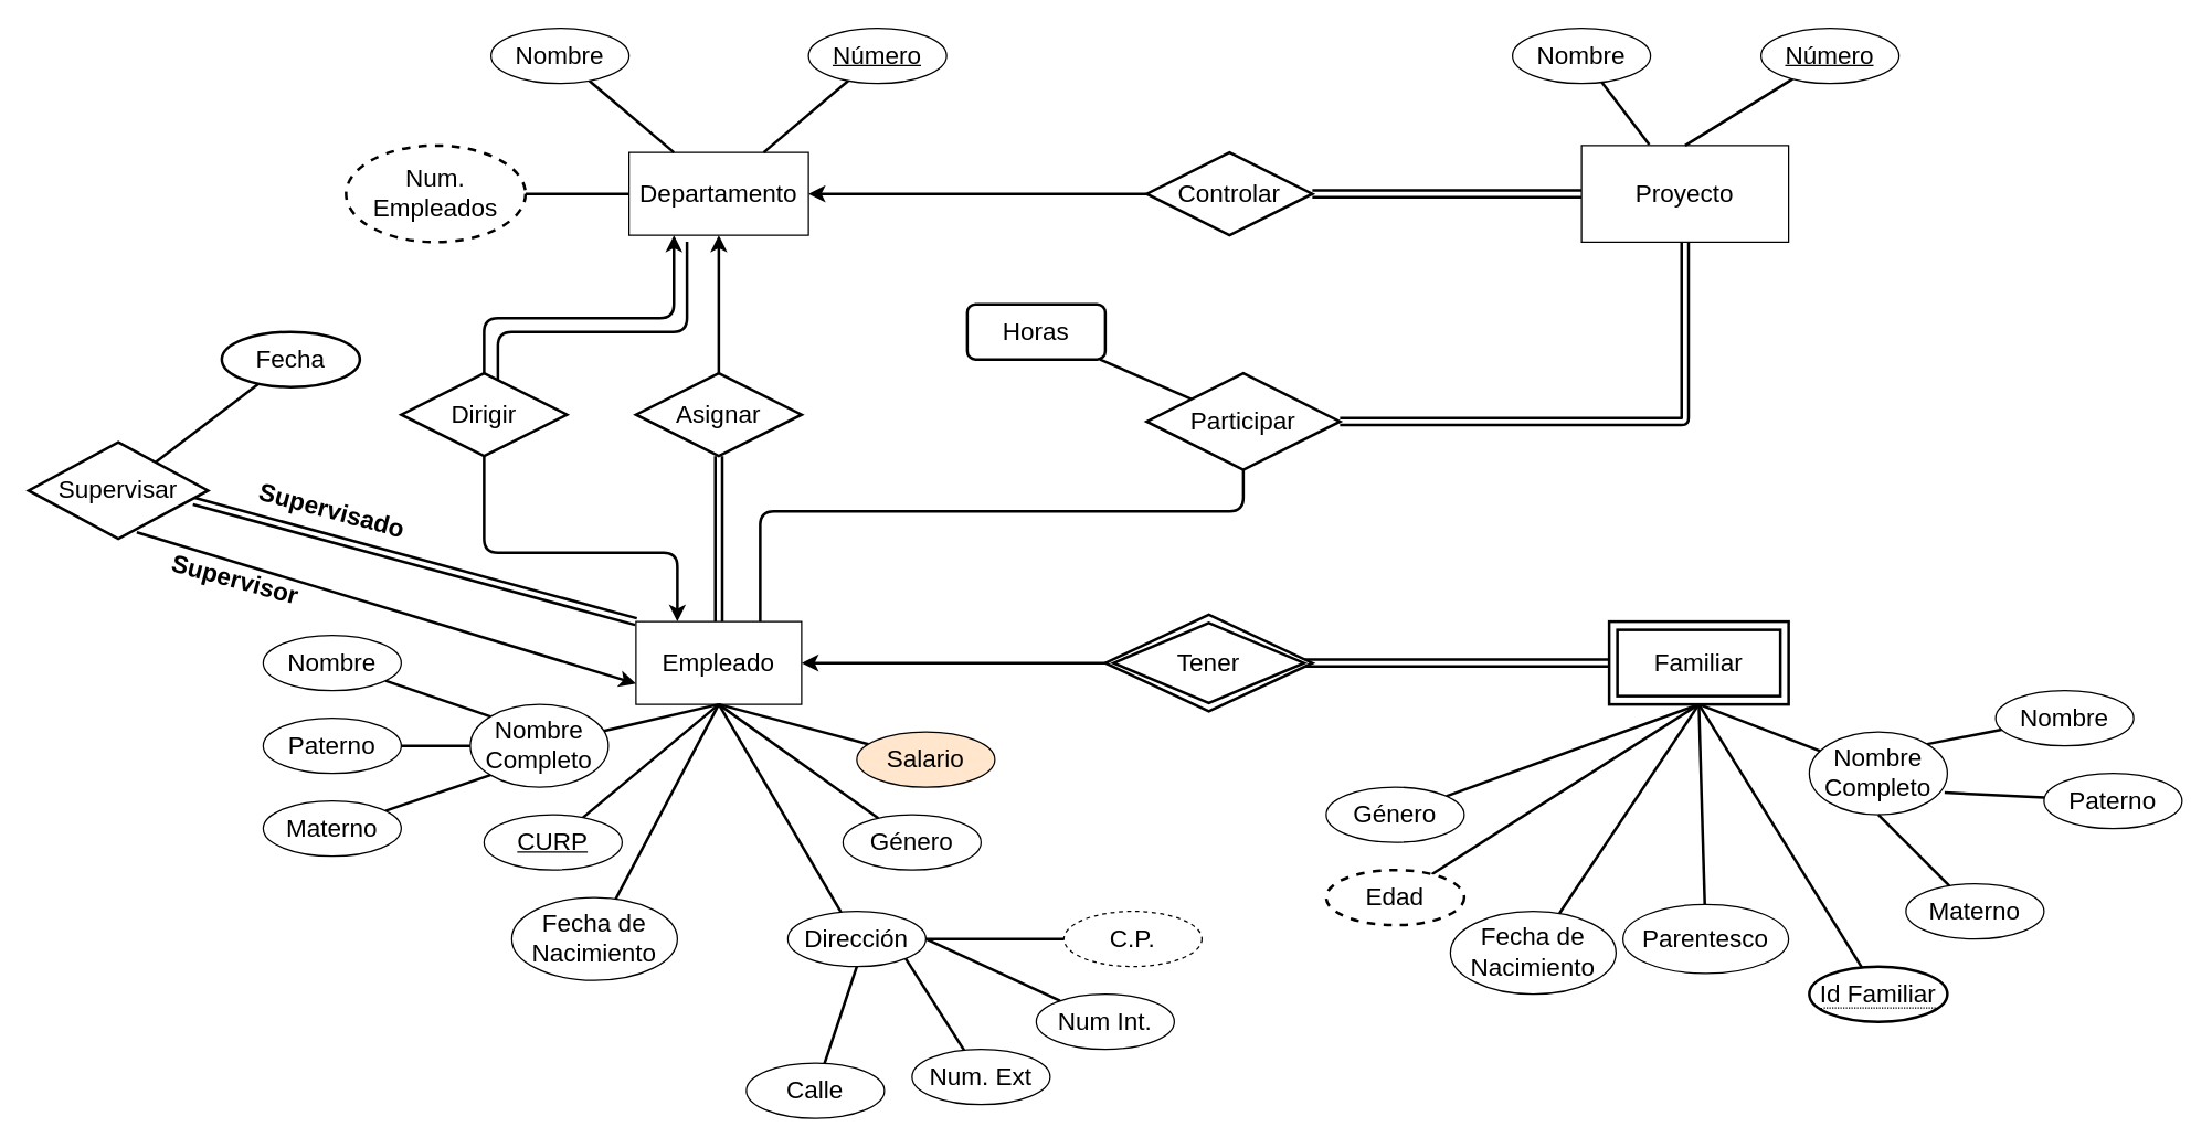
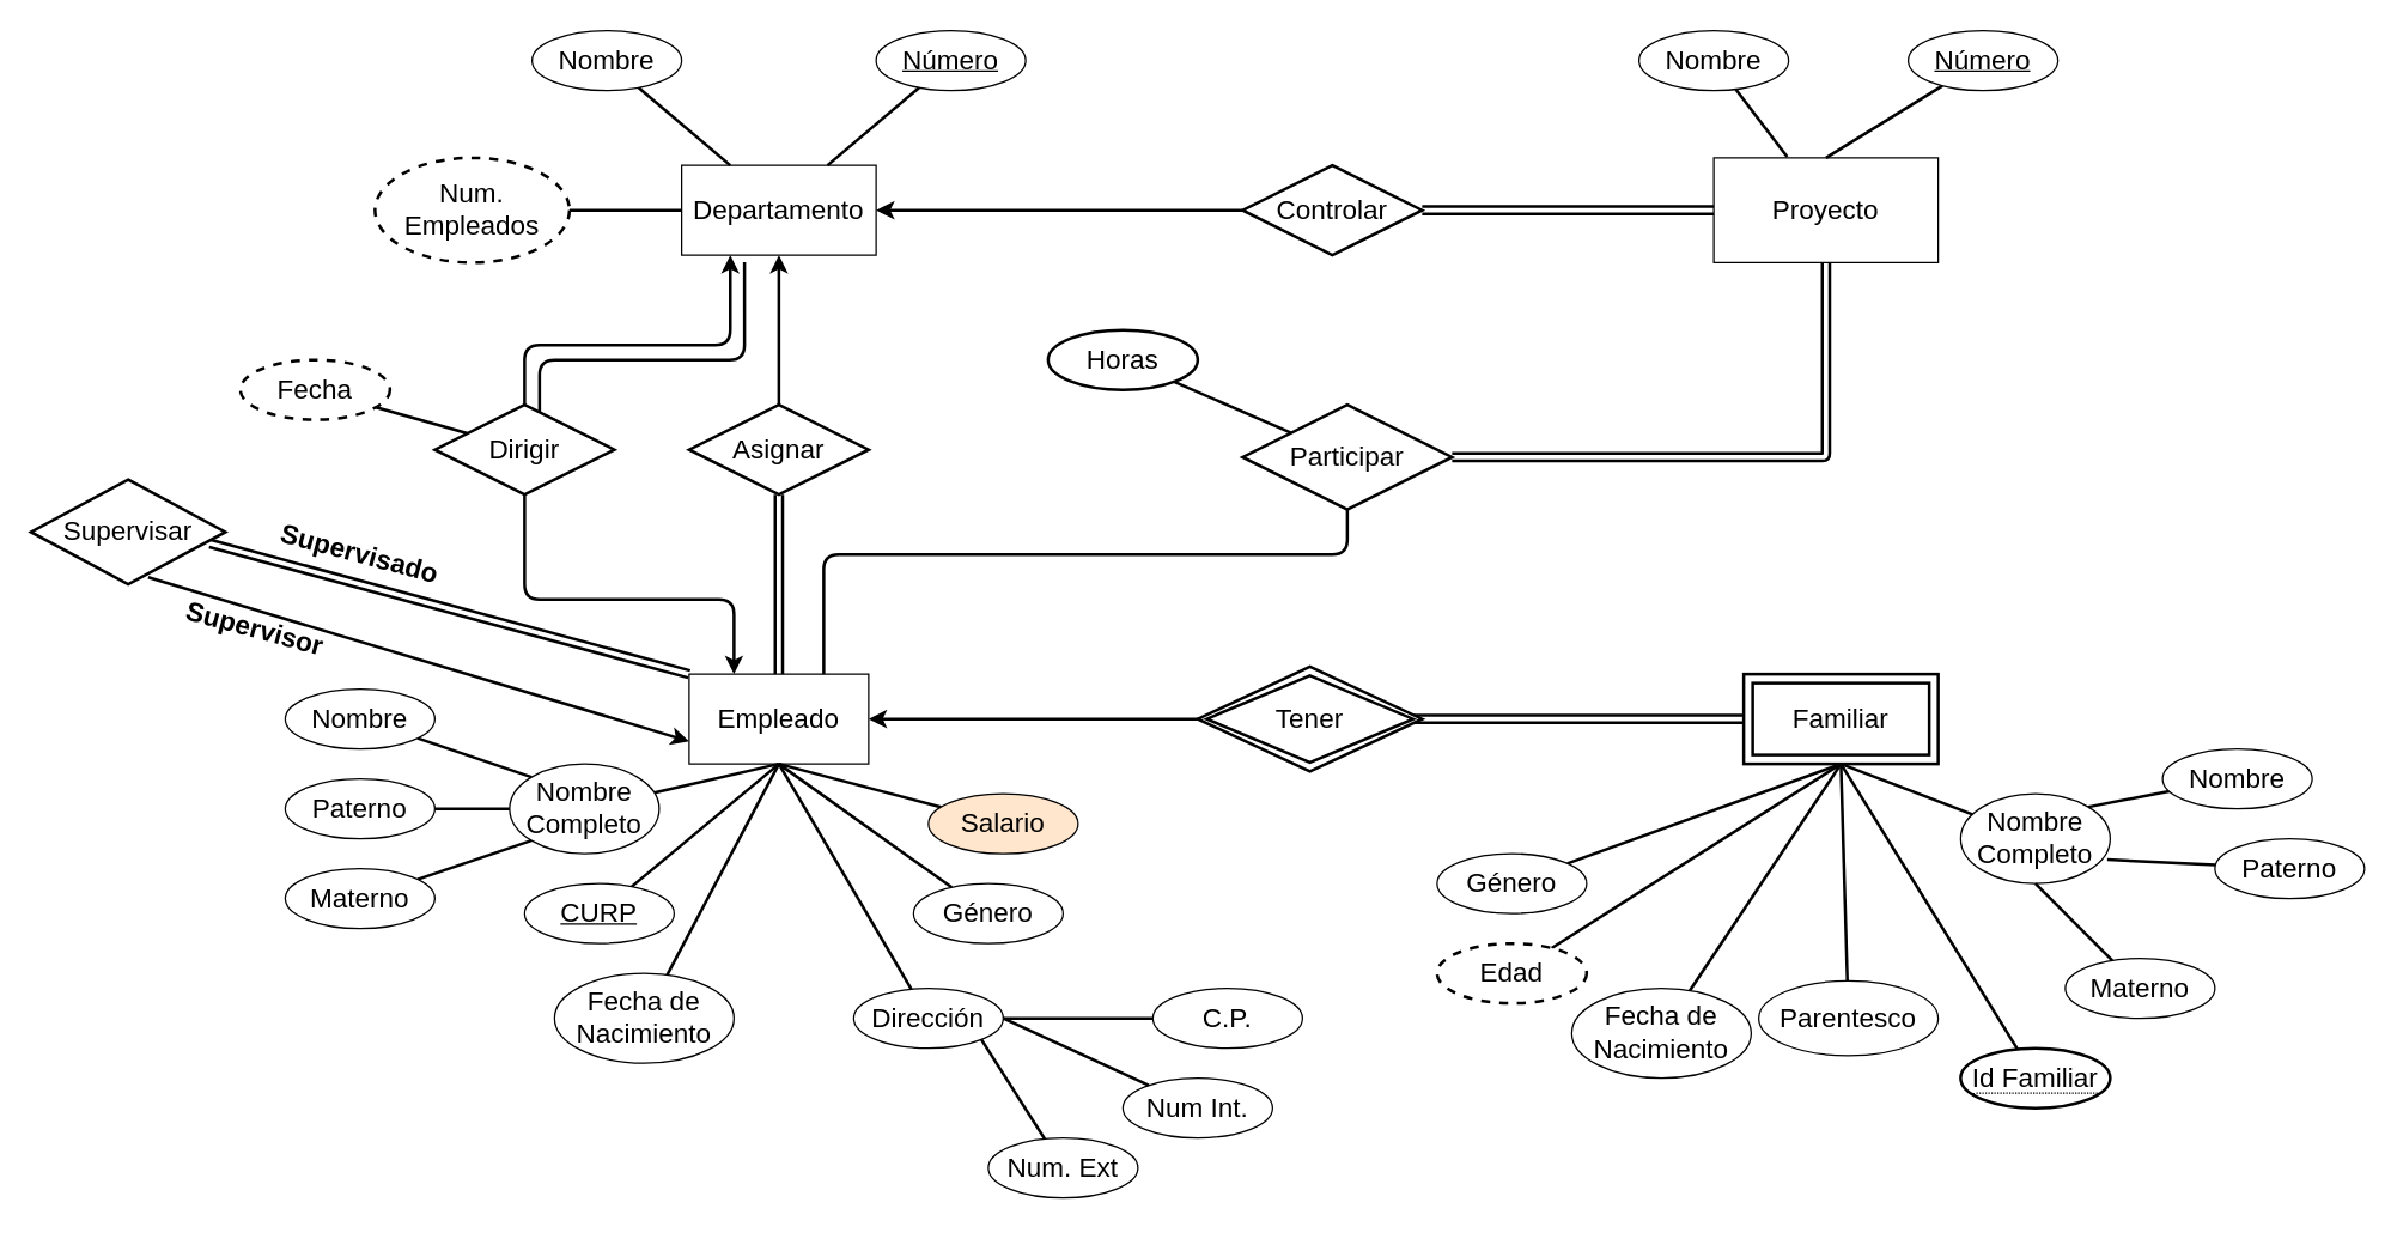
- <mxCell id="75" value="Horas" style="whiteSpace=wrap;html=1;align=center;strokeWidth=2;fontSize=18;rounded=1;" vertex="1" parent="1"><mxGeometry x="700" y="220" width="100" height="40" as="geometry" /></mxCell>
+ <mxCell id="75" value="Horas" style="ellipse;whiteSpace=wrap;html=1;align=center;strokeWidth=2;fontSize=18;" vertex="1" parent="1"><mxGeometry x="700" y="220" width="100" height="40" as="geometry" /></mxCell>
- <mxCell id="71" value="Fecha" style="ellipse;whiteSpace=wrap;html=1;align=center;strokeWidth=2;fontSize=18;" vertex="1" parent="1"><mxGeometry x="160" y="240" width="100" height="40" as="geometry" /></mxCell>
+ <mxCell id="71" value="Fecha" style="ellipse;whiteSpace=wrap;html=1;align=center;strokeWidth=2;fontSize=18;dashed=1;" vertex="1" parent="1"><mxGeometry x="160" y="240" width="100" height="40" as="geometry" /></mxCell>
- <mxCell id="70" style="rounded=1;orthogonalLoop=1;jettySize=auto;html=1;startArrow=none;startFill=0;endArrow=none;endFill=0;strokeWidth=2;fontSize=18;" edge="1" parent="1" source="71" target="82"><mxGeometry relative="1" as="geometry" /></mxCell>
+ <mxCell id="70" style="rounded=1;orthogonalLoop=1;jettySize=auto;html=1;startArrow=none;startFill=0;endArrow=none;endFill=0;strokeWidth=2;fontSize=18;" edge="1" parent="1" source="71" target="69"><mxGeometry relative="1" as="geometry" /></mxCell>
- <mxCell id="33" value="C.P." style="ellipse;whiteSpace=wrap;html=1;align=center;fontSize=18;dashed=1;" vertex="1" parent="1"><mxGeometry x="770" y="660" width="100" height="40" as="geometry" /></mxCell>
+ <mxCell id="33" value="C.P." style="ellipse;whiteSpace=wrap;html=1;align=center;fontSize=18;" vertex="1" parent="1"><mxGeometry x="770" y="660" width="100" height="40" as="geometry" /></mxCell>
- <mxCell id="30" style="edgeStyle=none;rounded=1;orthogonalLoop=1;jettySize=auto;html=1;entryX=0.5;entryY=1;entryDx=0;entryDy=0;endArrow=none;endFill=0;strokeWidth=2;fontSize=18;" edge="1" parent="1" source="31" target="13"><mxGeometry relative="1" as="geometry" /></mxCell>
- <mxCell id="31" value="Calle" style="ellipse;whiteSpace=wrap;html=1;align=center;fontSize=18;" vertex="1" parent="1"><mxGeometry x="540" y="770" width="100" height="40" as="geometry" /></mxCell>
